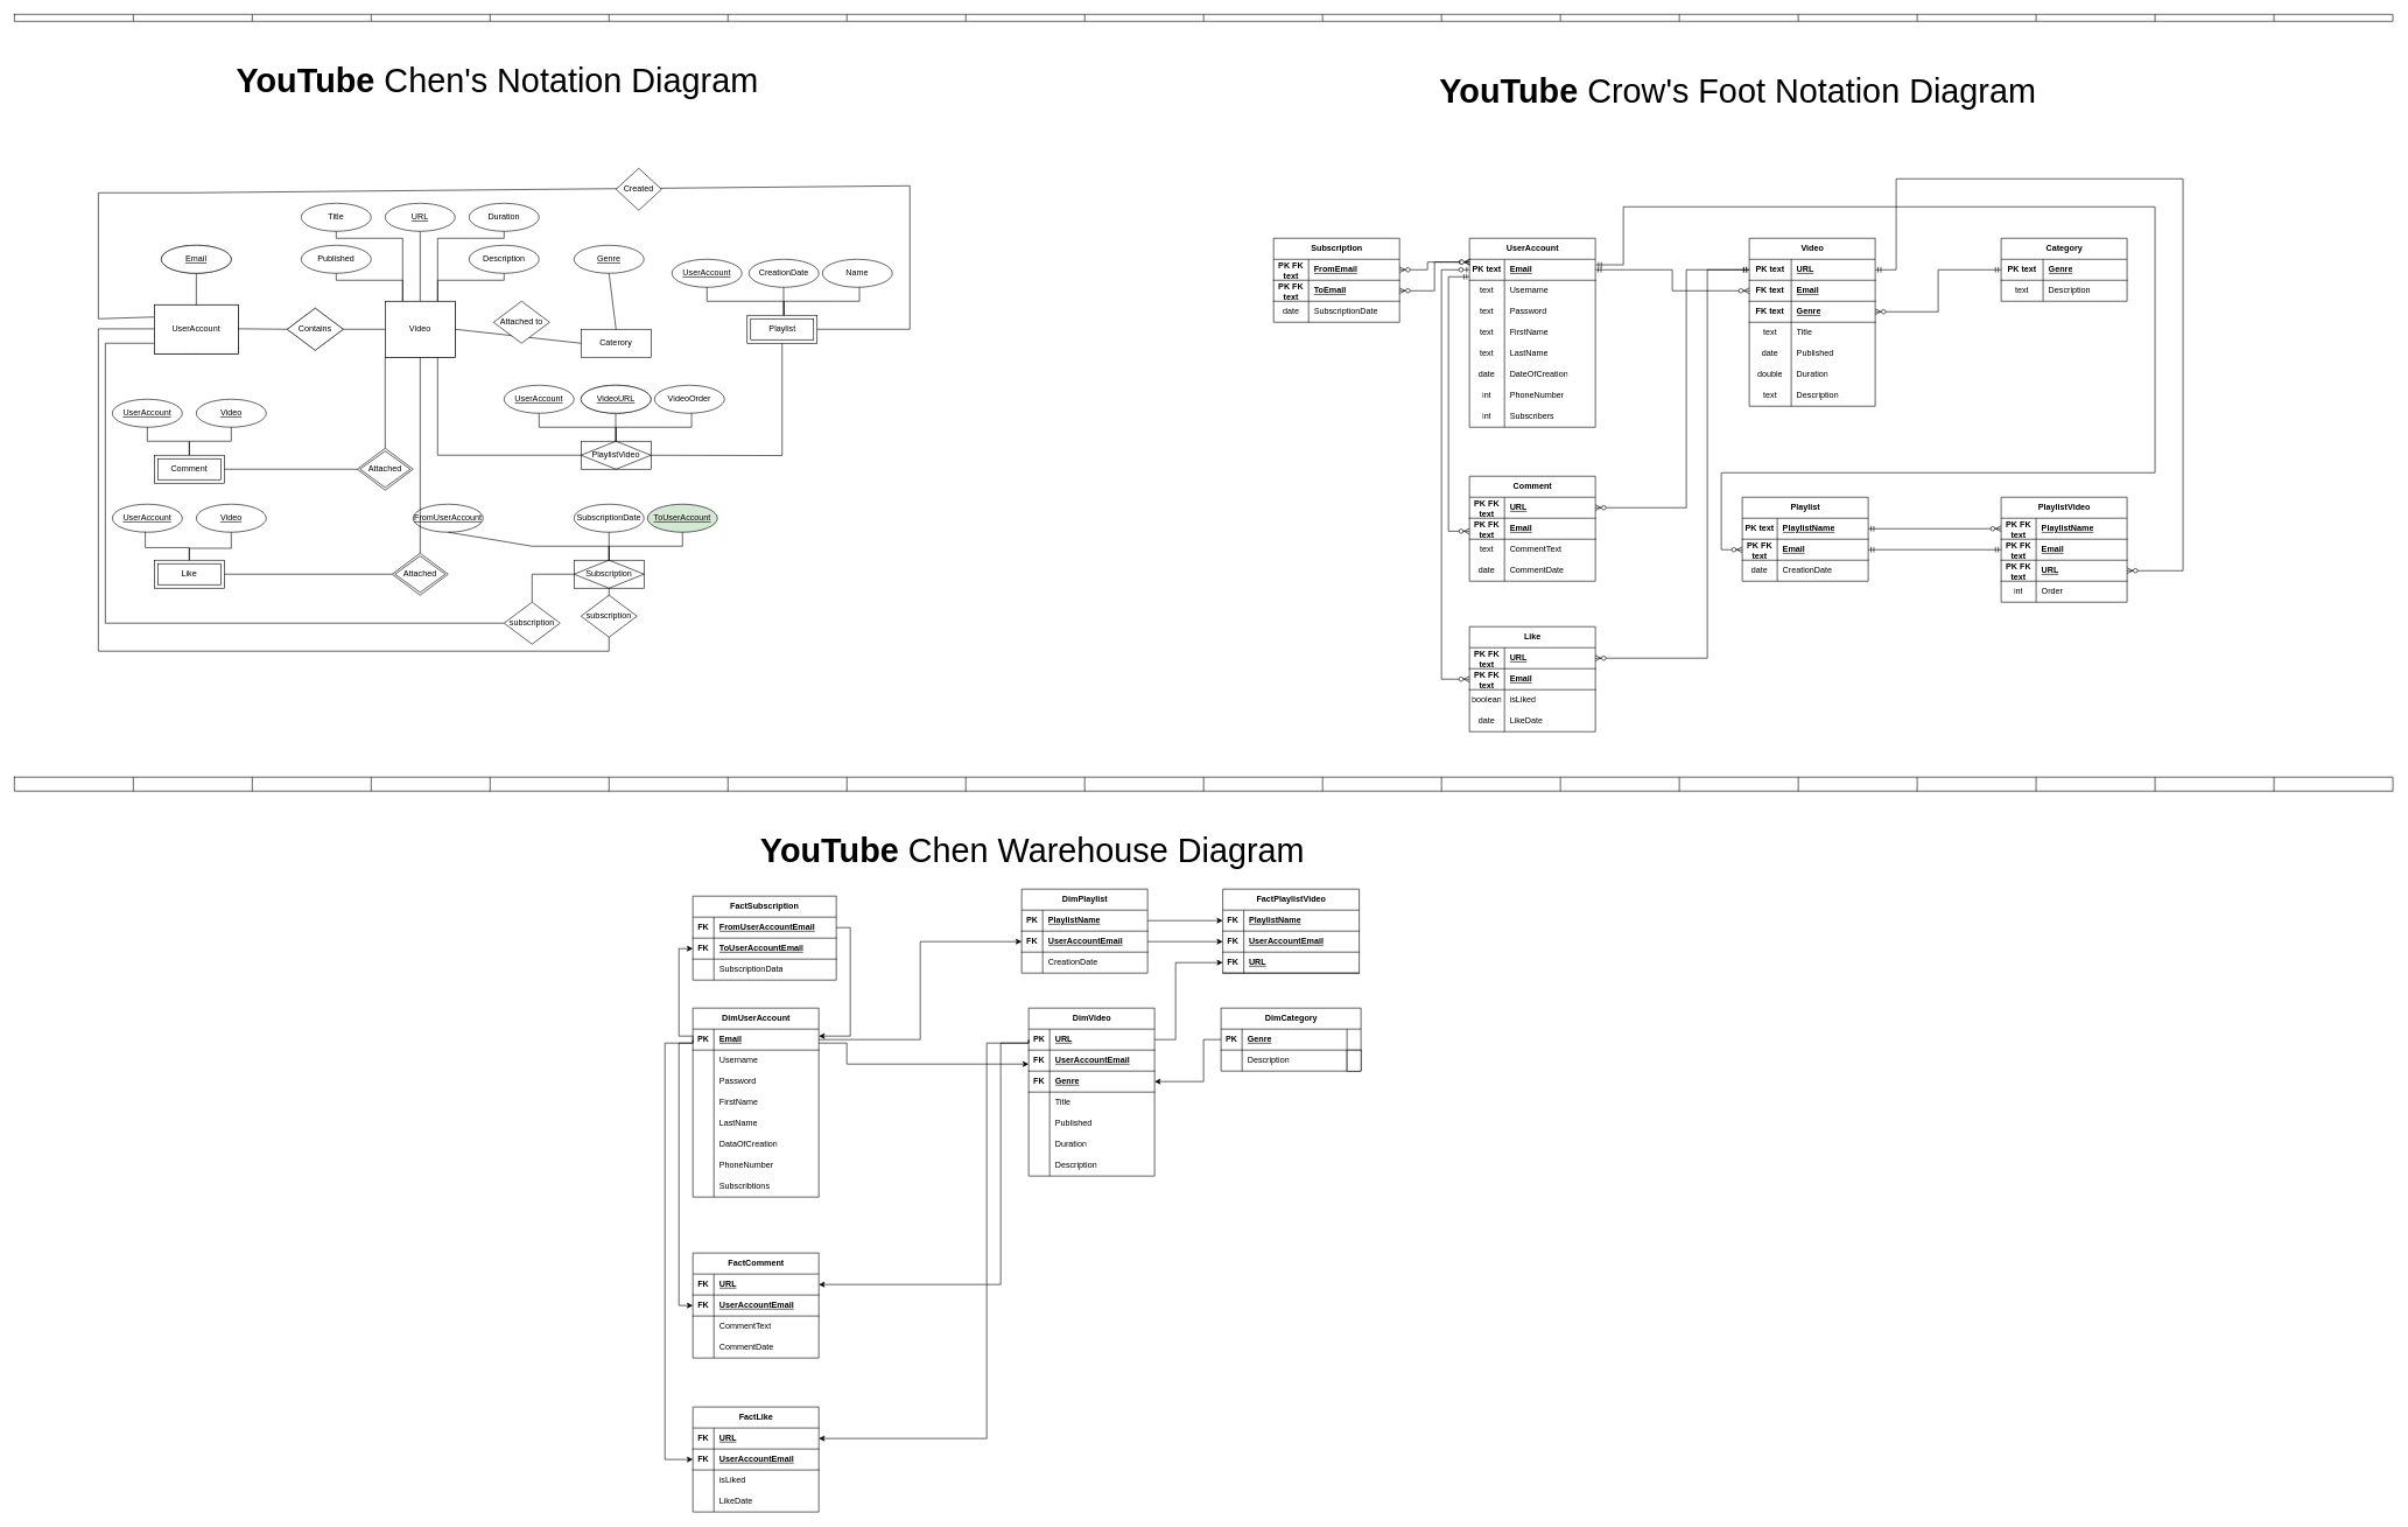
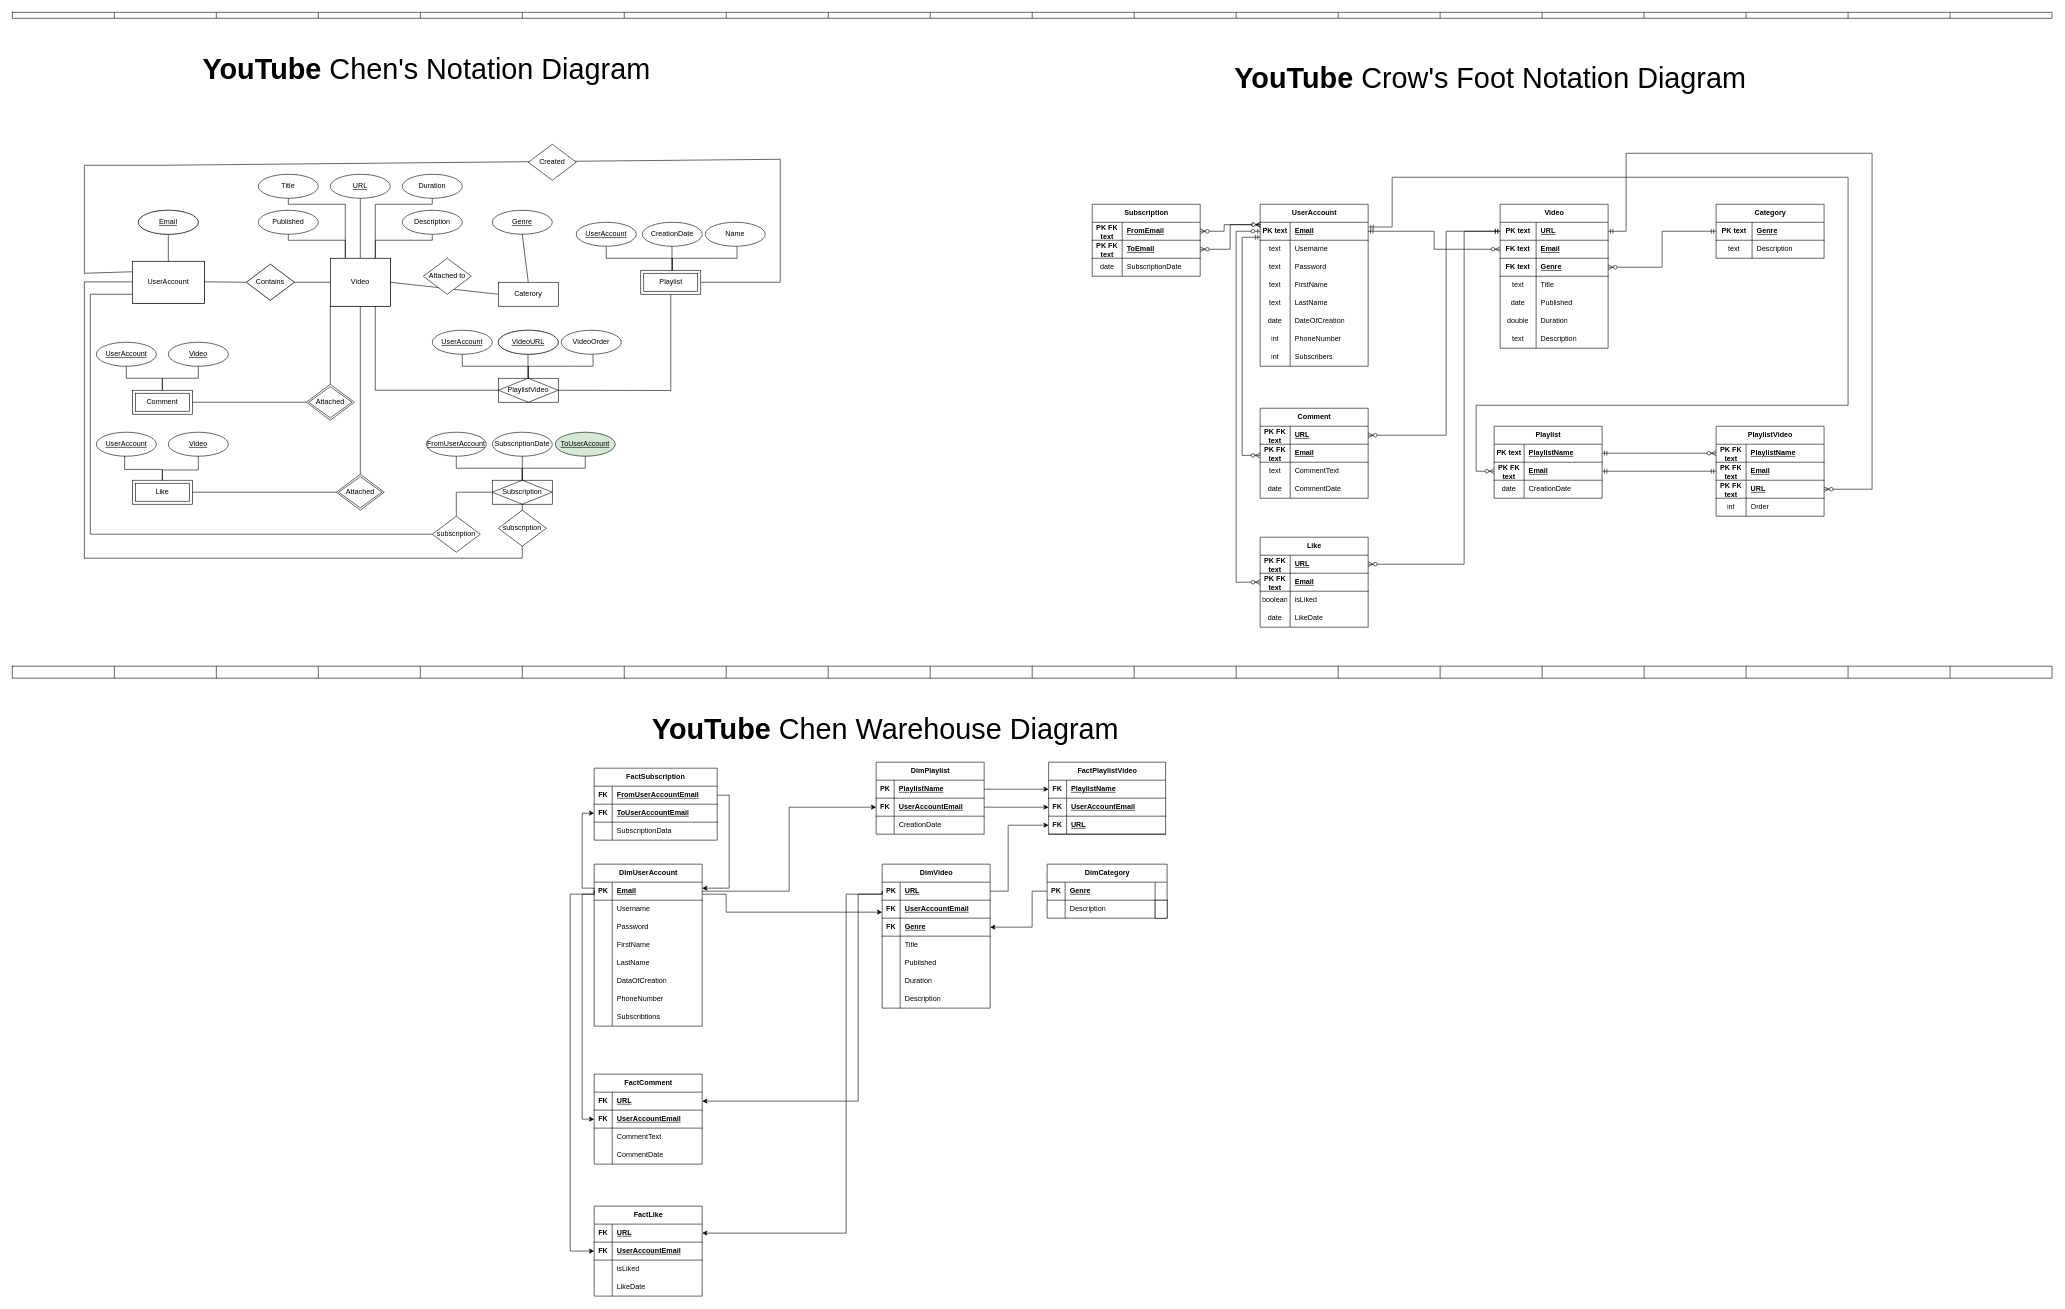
- <mxCell id="81" value="Created" style="shape=rhombus;perimeter=rhombusPerimeter;whiteSpace=wrap;html=1;align=center;" parent="1" vertex="1"><mxGeometry x="880" y="240" width="65" height="60" as="geometry" /></mxCell>
+ <mxCell id="81" value="Created" style="shape=rhombus;perimeter=rhombusPerimeter;whiteSpace=wrap;html=1;align=center;" parent="1" vertex="1"><mxGeometry x="880" y="240" width="80" height="60" as="geometry" /></mxCell>
- <mxCell id="11" value="FromUserAccount" style="ellipse;whiteSpace=wrap;html=1;align=center;fontStyle=4;" parent="1" vertex="1"><mxGeometry x="590" y="720" width="100" height="40" as="geometry" /></mxCell>
+ <mxCell id="11" value="FromUserAccount" style="ellipse;whiteSpace=wrap;html=1;align=center;fontStyle=4;" parent="1" vertex="1"><mxGeometry x="710" y="720" width="100" height="40" as="geometry" /></mxCell>
